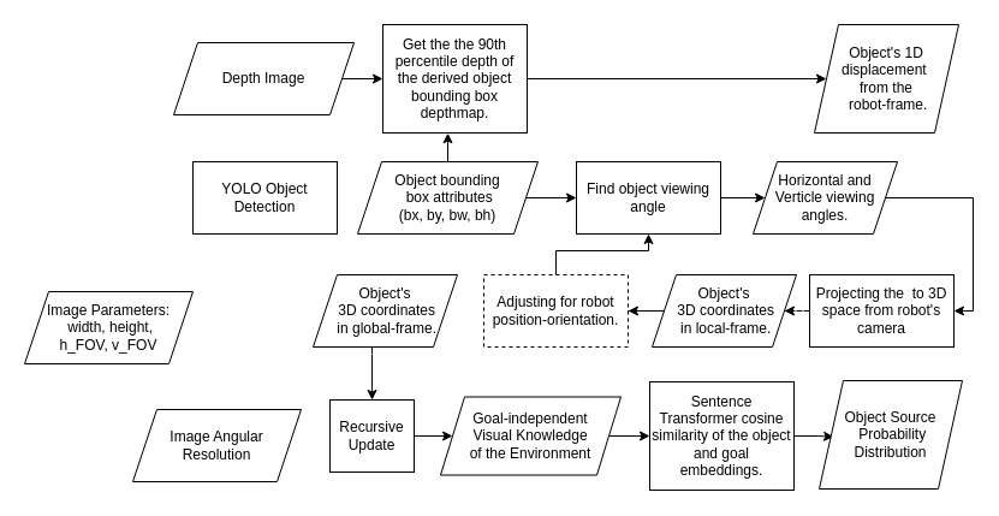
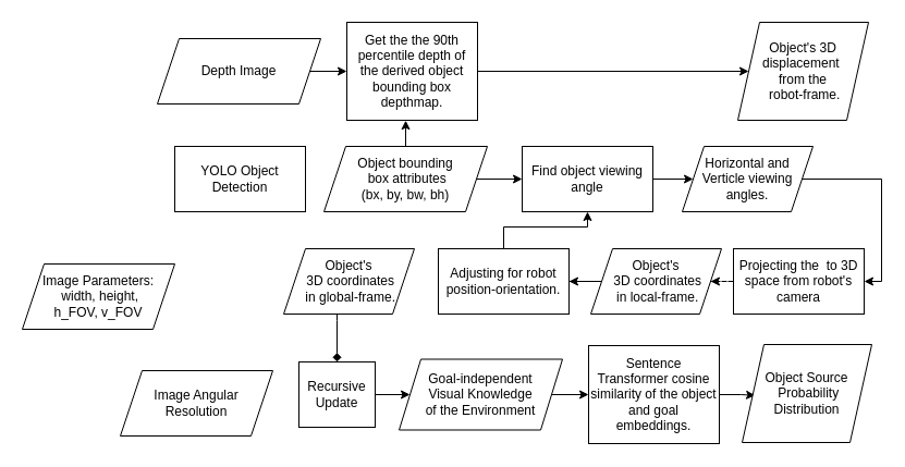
- <mxCell id="8" value="Object's 1D displacement&amp;nbsp;&lt;div&gt;from the&lt;/div&gt;&lt;div&gt;&amp;nbsp;robot-frame.&lt;/div&gt;" style="shape=parallelogram;perimeter=parallelogramPerimeter;whiteSpace=wrap;html=1;fixedSize=1;" vertex="1" parent="1"><mxGeometry x="677" y="20" width="120" height="90" as="geometry" /></mxCell>
+ <mxCell id="8" value="Object's 3D displacement&amp;nbsp;&lt;div&gt;from the&lt;/div&gt;&lt;div&gt;&amp;nbsp;robot-frame.&lt;/div&gt;" style="shape=parallelogram;perimeter=parallelogramPerimeter;whiteSpace=wrap;html=1;fixedSize=1;" vertex="1" parent="1"><mxGeometry x="677" y="20" width="120" height="90" as="geometry" /></mxCell>
- <mxCell id="17" value="Adjusting for robot position-orientation." style="rounded=0;whiteSpace=wrap;html=1;dashed=1;" vertex="1" parent="1"><mxGeometry x="402" y="228" width="120" height="60" as="geometry" /></mxCell>
+ <mxCell id="17" value="Adjusting for robot position-orientation." style="rounded=0;whiteSpace=wrap;html=1;" vertex="1" parent="1"><mxGeometry x="402" y="228" width="120" height="60" as="geometry" /></mxCell>
- <mxCell id="12" value="" style="edgeStyle=orthogonalEdgeStyle;rounded=0;orthogonalLoop=1;jettySize=auto;html=1;" edge="1" parent="1" source="13" target="16"><mxGeometry relative="1" as="geometry"><Array as="points"><mxPoint x="309" y="294" /><mxPoint x="309" y="294" /></Array></mxGeometry></mxCell>
+ <mxCell id="12" value="" style="edgeStyle=orthogonalEdgeStyle;rounded=0;orthogonalLoop=1;jettySize=auto;html=1;endArrow=diamond;" edge="1" parent="1" source="13" target="16"><mxGeometry relative="1" as="geometry"><Array as="points"><mxPoint x="309" y="294" /><mxPoint x="309" y="294" /></Array></mxGeometry></mxCell>
